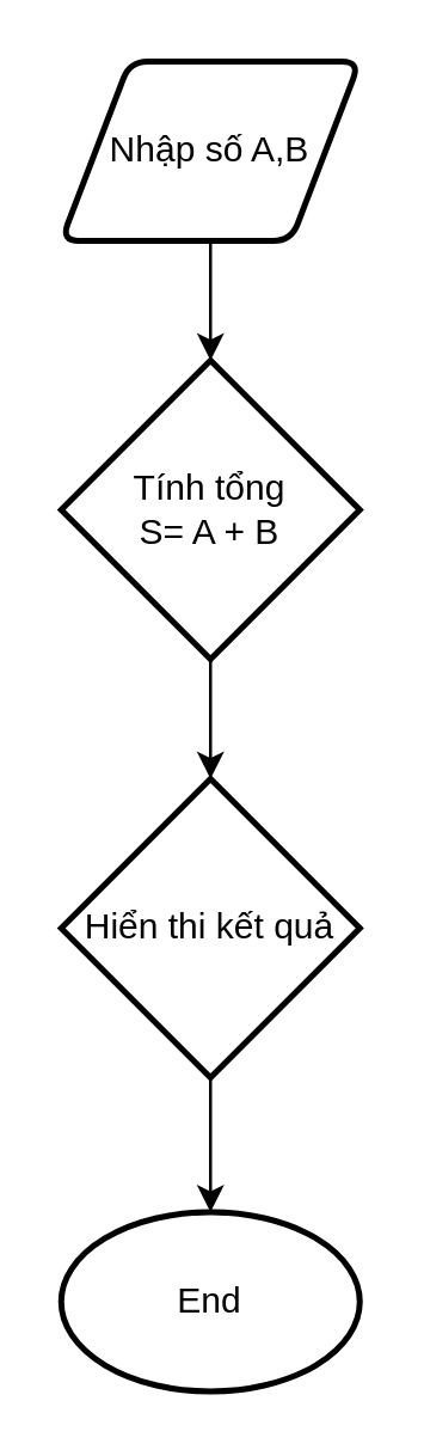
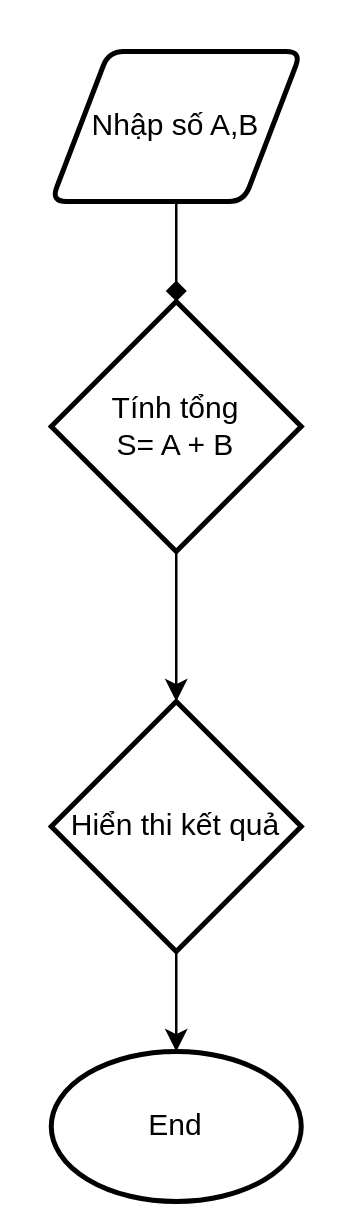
- <mxCell id="4" style="edgeStyle=orthogonalEdgeStyle;rounded=0;orthogonalLoop=1;jettySize=auto;html=1;exitX=0.5;exitY=1;exitDx=0;exitDy=0;entryX=0.5;entryY=0;entryDx=0;entryDy=0;entryPerimeter=0;" edge="1" parent="1" source="2" target="3"><mxGeometry relative="1" as="geometry" /></mxCell>
+ <mxCell id="4" style="edgeStyle=orthogonalEdgeStyle;rounded=0;orthogonalLoop=1;jettySize=auto;html=1;exitX=0.5;exitY=1;exitDx=0;exitDy=0;entryX=0.5;entryY=0;entryDx=0;entryDy=0;entryPerimeter=0;endArrow=diamond;" edge="1" parent="1" source="2" target="3"><mxGeometry relative="1" as="geometry" /></mxCell>
- <mxCell id="5" value="Hiển thi kết quả" style="strokeWidth=2;html=1;shape=mxgraph.flowchart.decision;whiteSpace=wrap;" vertex="1" parent="1"><mxGeometry x="20" y="260" width="100" height="100" as="geometry" /></mxCell>
+ <mxCell id="5" value="Hiển thi kết quả" style="strokeWidth=2;html=1;shape=mxgraph.flowchart.decision;whiteSpace=wrap;" vertex="1" parent="1"><mxGeometry x="20" y="280" width="100" height="100" as="geometry" /></mxCell>
- <mxCell id="7" value="End" style="strokeWidth=2;html=1;shape=mxgraph.flowchart.start_1;whiteSpace=wrap;" vertex="1" parent="1"><mxGeometry x="20" y="405" width="100" height="60" as="geometry" /></mxCell>
+ <mxCell id="7" value="End" style="strokeWidth=2;html=1;shape=mxgraph.flowchart.start_1;whiteSpace=wrap;" vertex="1" parent="1"><mxGeometry x="20" y="420" width="100" height="60" as="geometry" /></mxCell>
